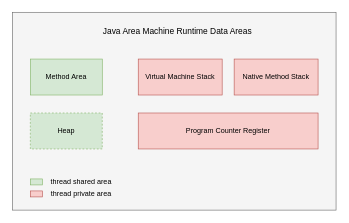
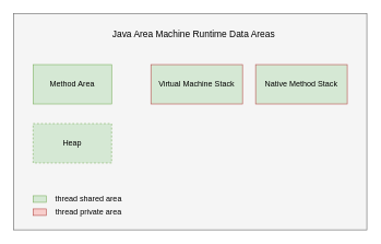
- <mxCell id="6" value="Virtual Machine Stack" style="rounded=0;whiteSpace=wrap;html=1;fillColor=#f8cecc;strokeColor=#b85450;" vertex="1" parent="1"><mxGeometry x="230" y="98" width="140" height="60" as="geometry" /></mxCell>
+ <mxCell id="6" value="Virtual Machine Stack" style="rounded=0;whiteSpace=wrap;html=1;fillColor=#d5e8d4;strokeColor=#b85450;" vertex="1" parent="1"><mxGeometry x="230" y="98" width="140" height="60" as="geometry" /></mxCell>
- <mxCell id="7" value="Native Method Stack" style="rounded=0;whiteSpace=wrap;html=1;fillColor=#f8cecc;strokeColor=#b85450;" vertex="1" parent="1"><mxGeometry x="390" y="98" width="140" height="60" as="geometry" /></mxCell>
+ <mxCell id="7" value="Native Method Stack" style="rounded=0;whiteSpace=wrap;html=1;fillColor=#d5e8d4;strokeColor=#b85450;" vertex="1" parent="1"><mxGeometry x="390" y="98" width="140" height="60" as="geometry" /></mxCell>
- <mxCell id="8" value="Program Counter Register" style="rounded=0;whiteSpace=wrap;html=1;fillColor=#f8cecc;strokeColor=#b85450;" vertex="1" parent="1"><mxGeometry x="230" y="188" width="300" height="60" as="geometry" /></mxCell>
